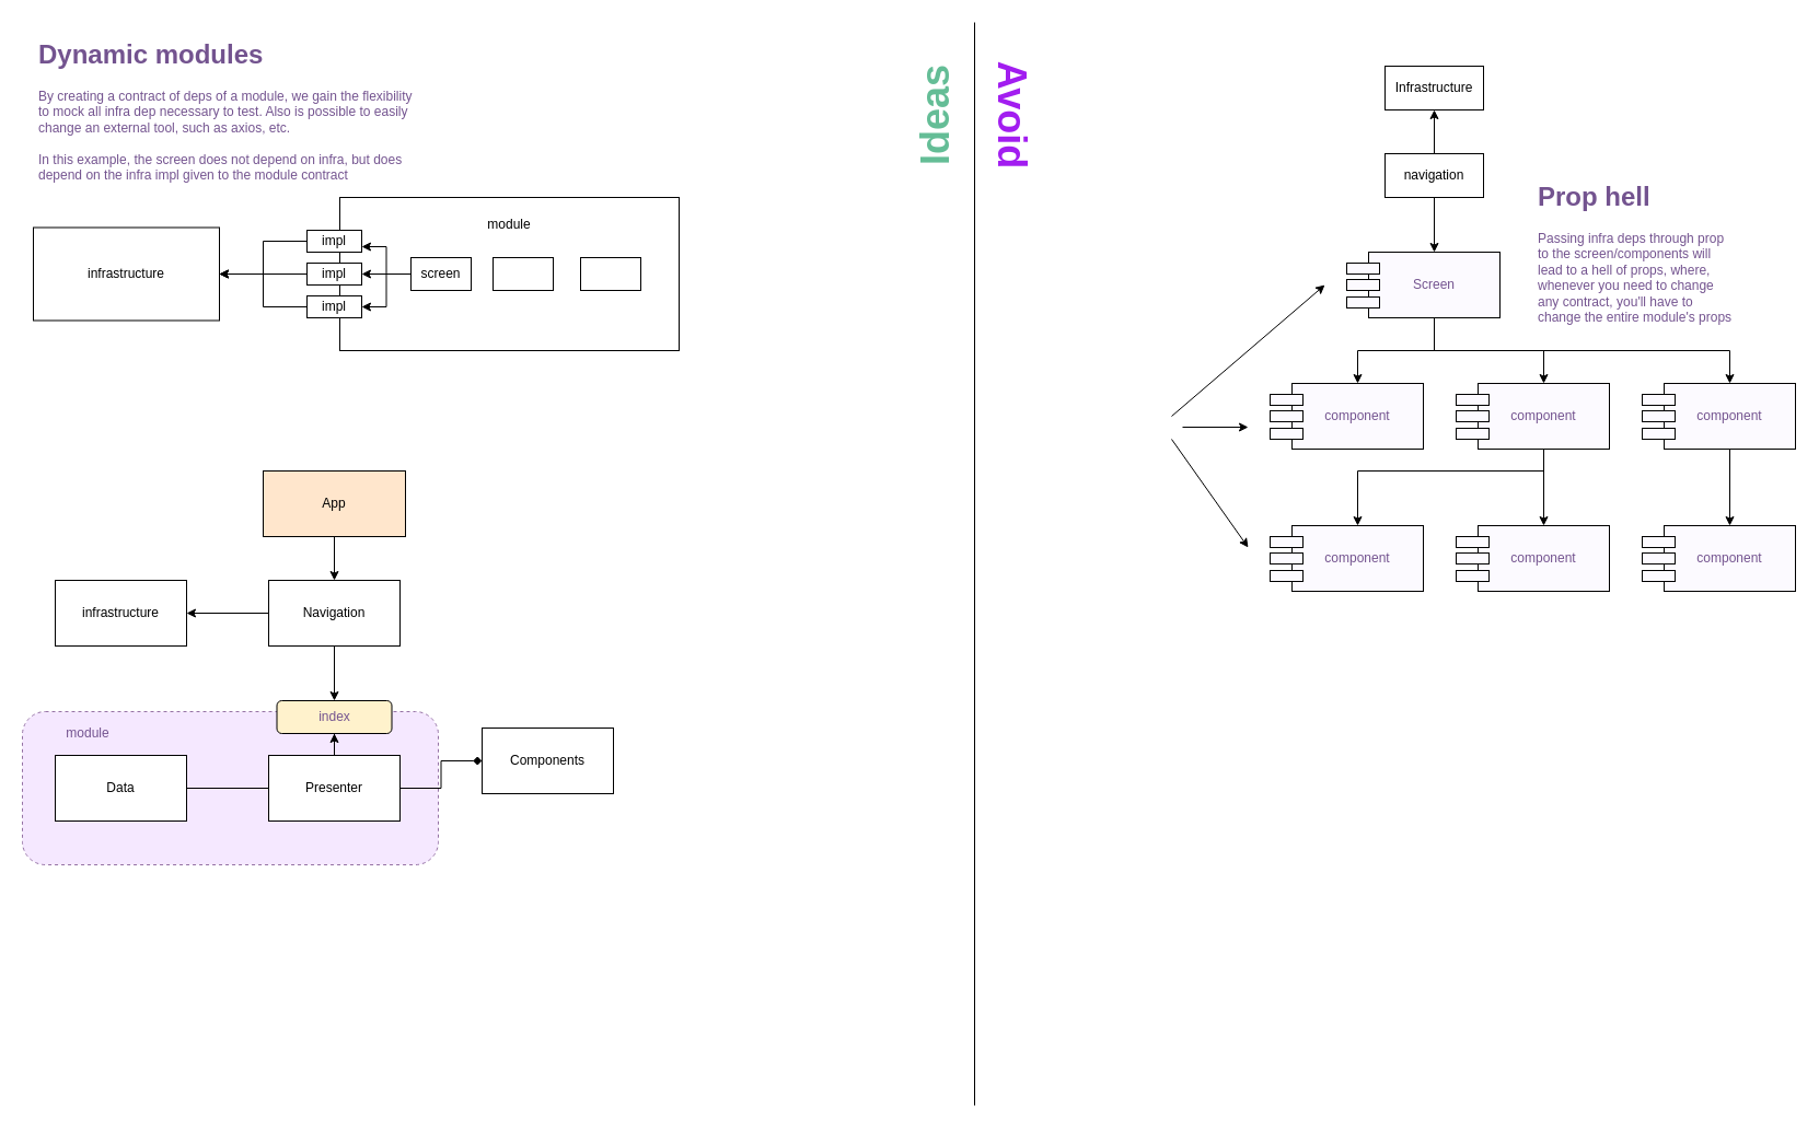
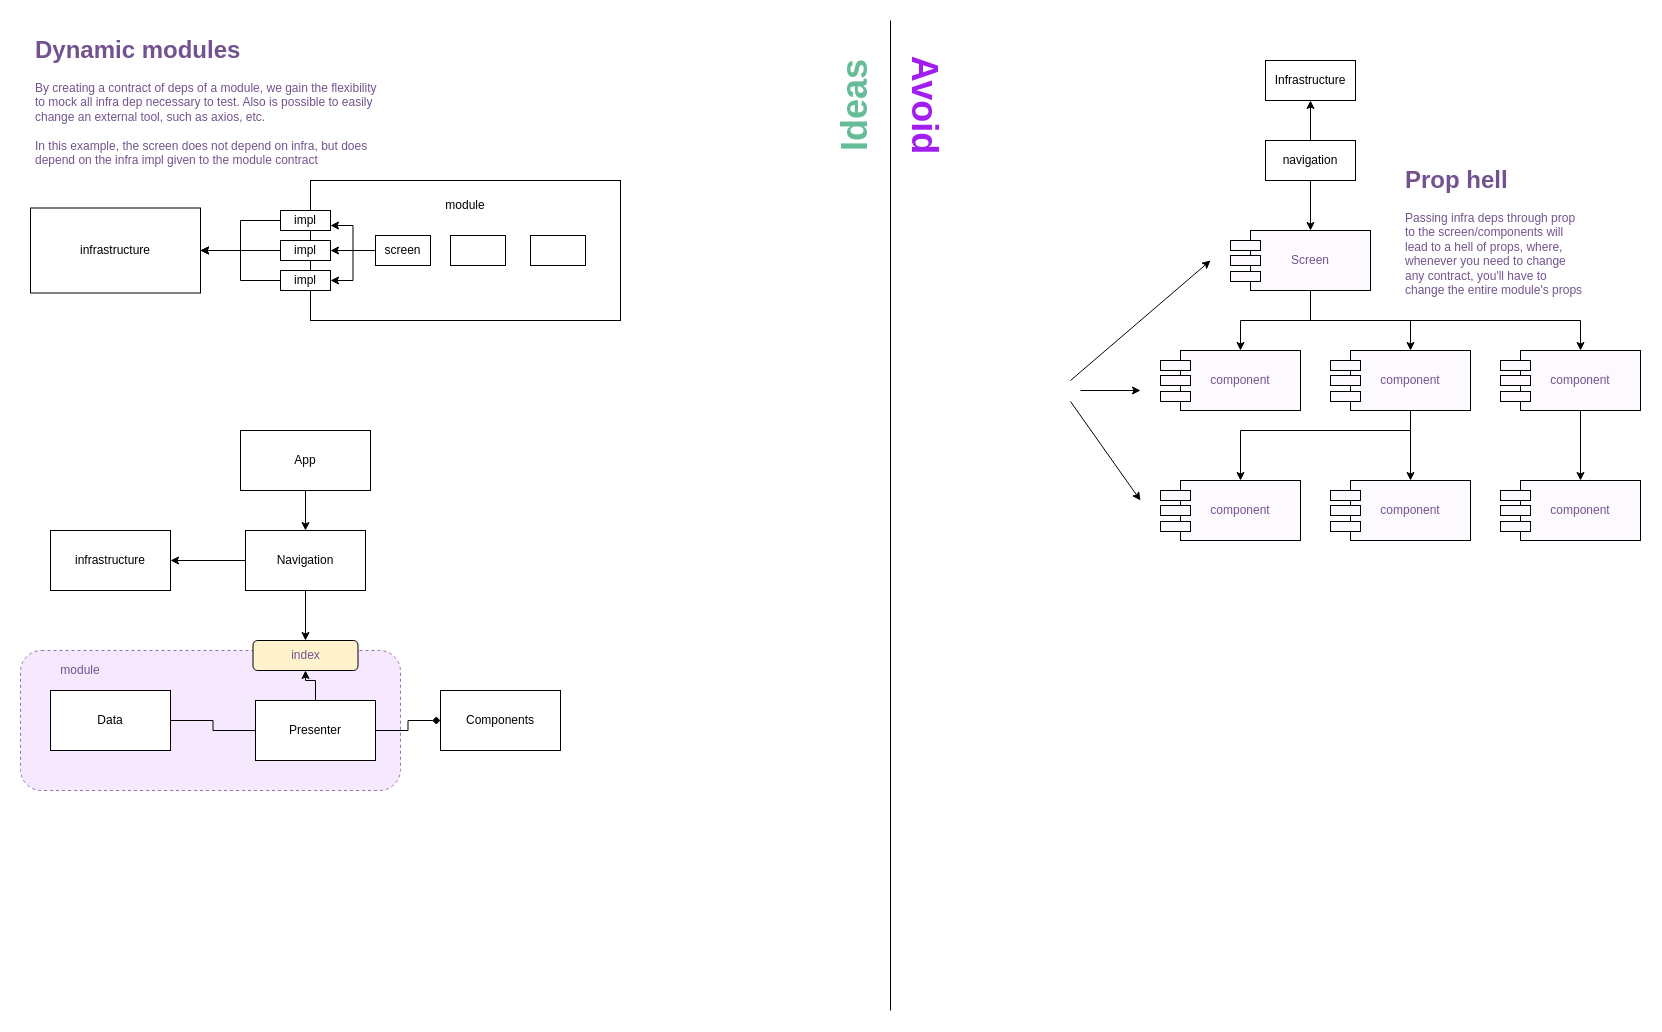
- <mxCell id="29" value="App" style="rounded=0;whiteSpace=wrap;html=1;fillColor=#ffe6cc;" parent="1" vertex="1"><mxGeometry x="240" y="430" width="130" height="60" as="geometry" /></mxCell>
+ <mxCell id="29" value="App" style="rounded=0;whiteSpace=wrap;html=1;" parent="1" vertex="1"><mxGeometry x="240" y="430" width="130" height="60" as="geometry" /></mxCell>
- <mxCell id="7" value="Components" style="rounded=0;whiteSpace=wrap;html=1;" parent="1" vertex="1"><mxGeometry x="440" y="665" width="120" height="60" as="geometry" /></mxCell>
+ <mxCell id="7" value="Components" style="rounded=0;whiteSpace=wrap;html=1;" parent="1" vertex="1"><mxGeometry x="440" y="690" width="120" height="60" as="geometry" /></mxCell>
- <mxCell id="12" value="Presenter" style="rounded=0;whiteSpace=wrap;html=1;" parent="1" vertex="1"><mxGeometry x="245" y="690" width="120" height="60" as="geometry" /></mxCell>
+ <mxCell id="12" value="Presenter" style="rounded=0;whiteSpace=wrap;html=1;" parent="1" vertex="1"><mxGeometry x="255" y="700" width="120" height="60" as="geometry" /></mxCell>
